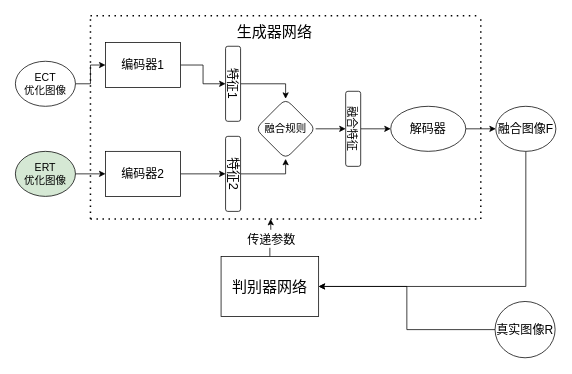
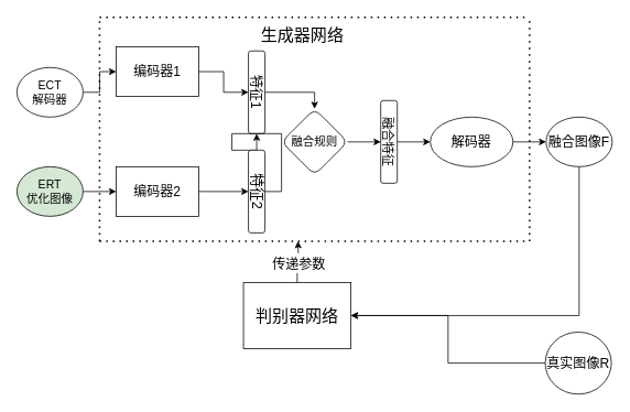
- <mxCell id="3" value="&lt;font style=&quot;font-size: 14px&quot;&gt;ECT&lt;br&gt;优化图像&lt;/font&gt;" style="ellipse;whiteSpace=wrap;html=1;" vertex="1" parent="1"><mxGeometry x="20" y="81" width="80" height="60" as="geometry" /></mxCell>
+ <mxCell id="3" value="&lt;font style=&quot;font-size: 14px&quot;&gt;ECT&lt;br&gt;解码器&lt;/font&gt;" style="ellipse;whiteSpace=wrap;html=1;" vertex="1" parent="1"><mxGeometry x="20" y="81" width="80" height="60" as="geometry" /></mxCell>
- <mxCell id="12" style="edgeStyle=orthogonalEdgeStyle;rounded=0;orthogonalLoop=1;jettySize=auto;html=1;exitX=0.5;exitY=0;exitDx=0;exitDy=0;entryX=0.5;entryY=1;entryDx=0;entryDy=0;" edge="1" parent="1" source="13" target="15"><mxGeometry relative="1" as="geometry" /></mxCell>
+ <mxCell id="12" style="edgeStyle=orthogonalEdgeStyle;rounded=0;orthogonalLoop=1;jettySize=auto;html=1;exitX=0.5;exitY=0;exitDx=0;exitDy=0;" edge="1" parent="1" source="13" target="11"><mxGeometry relative="1" as="geometry" /></mxCell>
